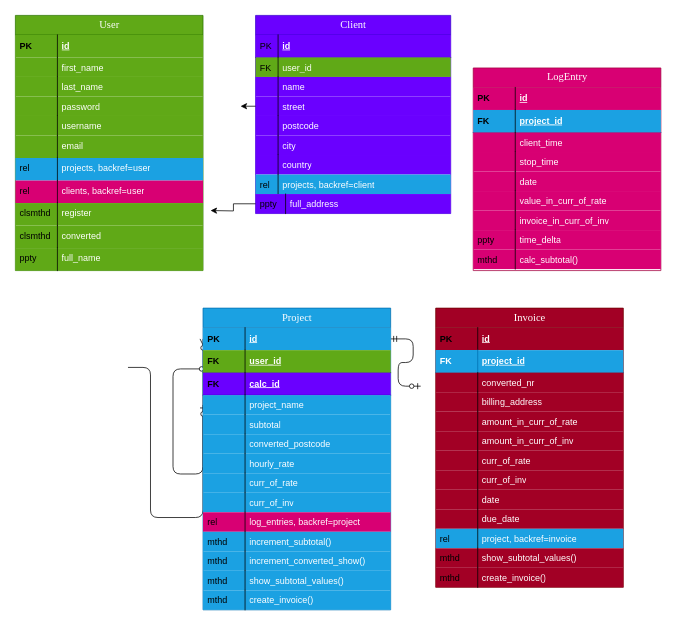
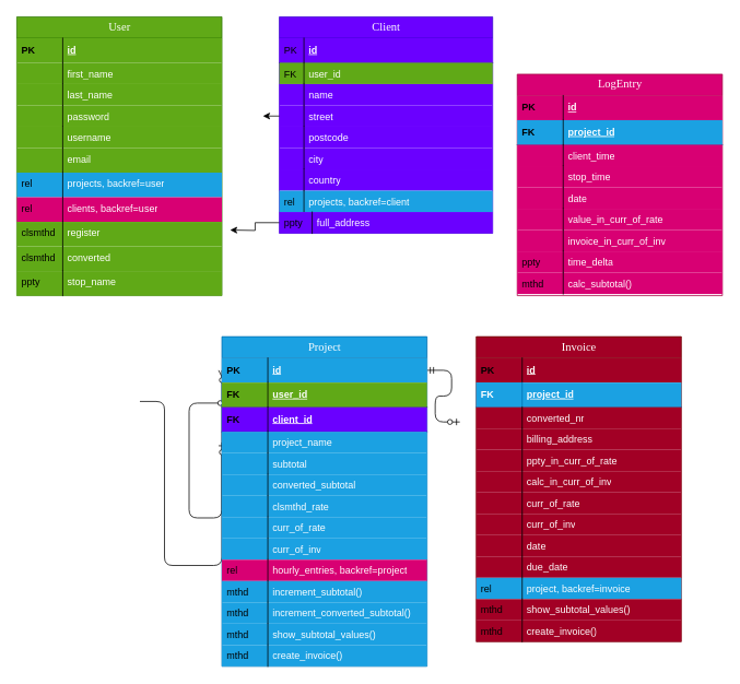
- <mxCell id="23" value="full_name" style="shape=partialRectangle;top=0;left=0;right=0;bottom=0;html=1;align=left;verticalAlign=top;fillColor=#60a917;spacingLeft=60;spacingRight=4;whiteSpace=wrap;overflow=hidden;rotatable=0;points=[[0,0.5],[1,0.5]];portConstraint=eastwest;dropTarget=0;strokeColor=#2D7600;fontColor=#ffffff;" vertex="1" parent="2"><mxGeometry y="310" width="250" height="30" as="geometry" /></mxCell>
+ <mxCell id="23" value="stop_name" style="shape=partialRectangle;top=0;left=0;right=0;bottom=0;html=1;align=left;verticalAlign=top;fillColor=#60a917;spacingLeft=60;spacingRight=4;whiteSpace=wrap;overflow=hidden;rotatable=0;points=[[0,0.5],[1,0.5]];portConstraint=eastwest;dropTarget=0;strokeColor=#2D7600;fontColor=#ffffff;" vertex="1" parent="2"><mxGeometry y="310" width="250" height="30" as="geometry" /></mxCell>
- <mxCell id="54" value="calc_id" style="shape=partialRectangle;top=0;left=0;right=0;bottom=1;html=1;align=left;verticalAlign=middle;fillColor=#6a00ff;spacingLeft=60;spacingRight=4;whiteSpace=wrap;overflow=hidden;rotatable=0;points=[[0,0.5],[1,0.5]];portConstraint=eastwest;dropTarget=0;fontStyle=5;strokeColor=#3700CC;fontColor=#ffffff;" vertex="1" parent="49"><mxGeometry y="86" width="250" height="30" as="geometry" /></mxCell>
+ <mxCell id="54" value="client_id" style="shape=partialRectangle;top=0;left=0;right=0;bottom=1;html=1;align=left;verticalAlign=middle;fillColor=#6a00ff;spacingLeft=60;spacingRight=4;whiteSpace=wrap;overflow=hidden;rotatable=0;points=[[0,0.5],[1,0.5]];portConstraint=eastwest;dropTarget=0;fontStyle=5;strokeColor=#3700CC;fontColor=#ffffff;" vertex="1" parent="49"><mxGeometry y="86" width="250" height="30" as="geometry" /></mxCell>
- <mxCell id="106" value="amount_in_curr_of_rate" style="shape=partialRectangle;top=0;left=0;right=0;bottom=0;html=1;align=left;verticalAlign=top;fillColor=#a20025;spacingLeft=60;spacingRight=4;whiteSpace=wrap;overflow=hidden;rotatable=0;points=[[0,0.5],[1,0.5]];portConstraint=eastwest;dropTarget=0;strokeColor=#6F0000;fontColor=#ffffff;" vertex="1" parent="97"><mxGeometry y="138" width="250" height="26" as="geometry" /></mxCell>
+ <mxCell id="106" value="ppty_in_curr_of_rate" style="shape=partialRectangle;top=0;left=0;right=0;bottom=0;html=1;align=left;verticalAlign=top;fillColor=#a20025;spacingLeft=60;spacingRight=4;whiteSpace=wrap;overflow=hidden;rotatable=0;points=[[0,0.5],[1,0.5]];portConstraint=eastwest;dropTarget=0;strokeColor=#6F0000;fontColor=#ffffff;" vertex="1" parent="97"><mxGeometry y="138" width="250" height="26" as="geometry" /></mxCell>
- <mxCell id="108" value="amount_in_curr_of_inv" style="shape=partialRectangle;top=0;left=0;right=0;bottom=0;html=1;align=left;verticalAlign=top;fillColor=#a20025;spacingLeft=60;spacingRight=4;whiteSpace=wrap;overflow=hidden;rotatable=0;points=[[0,0.5],[1,0.5]];portConstraint=eastwest;dropTarget=0;strokeColor=#6F0000;fontColor=#ffffff;" vertex="1" parent="97"><mxGeometry y="164" width="250" height="26" as="geometry" /></mxCell>
+ <mxCell id="108" value="calc_in_curr_of_inv" style="shape=partialRectangle;top=0;left=0;right=0;bottom=0;html=1;align=left;verticalAlign=top;fillColor=#a20025;spacingLeft=60;spacingRight=4;whiteSpace=wrap;overflow=hidden;rotatable=0;points=[[0,0.5],[1,0.5]];portConstraint=eastwest;dropTarget=0;strokeColor=#6F0000;fontColor=#ffffff;" vertex="1" parent="97"><mxGeometry y="164" width="250" height="26" as="geometry" /></mxCell>
- <mxCell id="60" value="converted_postcode" style="shape=partialRectangle;top=0;left=0;right=0;bottom=0;html=1;align=left;verticalAlign=top;fillColor=#1ba1e2;spacingLeft=60;spacingRight=4;whiteSpace=wrap;overflow=hidden;rotatable=0;points=[[0,0.5],[1,0.5]];portConstraint=eastwest;dropTarget=0;strokeColor=#006EAF;fontColor=#ffffff;" vertex="1" parent="49"><mxGeometry y="168" width="250" height="26" as="geometry" /></mxCell>
+ <mxCell id="60" value="converted_subtotal" style="shape=partialRectangle;top=0;left=0;right=0;bottom=0;html=1;align=left;verticalAlign=top;fillColor=#1ba1e2;spacingLeft=60;spacingRight=4;whiteSpace=wrap;overflow=hidden;rotatable=0;points=[[0,0.5],[1,0.5]];portConstraint=eastwest;dropTarget=0;strokeColor=#006EAF;fontColor=#ffffff;" vertex="1" parent="49"><mxGeometry y="168" width="250" height="26" as="geometry" /></mxCell>
- <mxCell id="62" value="hourly_rate" style="shape=partialRectangle;top=0;left=0;right=0;bottom=0;html=1;align=left;verticalAlign=top;fillColor=#1ba1e2;spacingLeft=60;spacingRight=4;whiteSpace=wrap;overflow=hidden;rotatable=0;points=[[0,0.5],[1,0.5]];portConstraint=eastwest;dropTarget=0;strokeColor=#006EAF;fontColor=#ffffff;" vertex="1" parent="49"><mxGeometry y="194" width="250" height="26" as="geometry" /></mxCell>
+ <mxCell id="62" value="clsmthd_rate" style="shape=partialRectangle;top=0;left=0;right=0;bottom=0;html=1;align=left;verticalAlign=top;fillColor=#1ba1e2;spacingLeft=60;spacingRight=4;whiteSpace=wrap;overflow=hidden;rotatable=0;points=[[0,0.5],[1,0.5]];portConstraint=eastwest;dropTarget=0;strokeColor=#006EAF;fontColor=#ffffff;" vertex="1" parent="49"><mxGeometry y="194" width="250" height="26" as="geometry" /></mxCell>
- <mxCell id="68" value="log_entries, backref=project" style="shape=partialRectangle;top=0;left=0;right=0;bottom=0;html=1;align=left;verticalAlign=top;fillColor=#d80073;spacingLeft=60;spacingRight=4;whiteSpace=wrap;overflow=hidden;rotatable=0;points=[[0,0.5],[1,0.5]];portConstraint=eastwest;dropTarget=0;strokeColor=#A50040;fontColor=#ffffff;" vertex="1" parent="49"><mxGeometry y="272" width="250" height="26" as="geometry" /></mxCell>
+ <mxCell id="68" value="hourly_entries, backref=project" style="shape=partialRectangle;top=0;left=0;right=0;bottom=0;html=1;align=left;verticalAlign=top;fillColor=#d80073;spacingLeft=60;spacingRight=4;whiteSpace=wrap;overflow=hidden;rotatable=0;points=[[0,0.5],[1,0.5]];portConstraint=eastwest;dropTarget=0;strokeColor=#A50040;fontColor=#ffffff;" vertex="1" parent="49"><mxGeometry y="272" width="250" height="26" as="geometry" /></mxCell>
- <mxCell id="72" value="increment_converted_show()" style="shape=partialRectangle;top=0;left=0;right=0;bottom=0;html=1;align=left;verticalAlign=top;fillColor=#1ba1e2;spacingLeft=60;spacingRight=4;whiteSpace=wrap;overflow=hidden;rotatable=0;points=[[0,0.5],[1,0.5]];portConstraint=eastwest;dropTarget=0;strokeColor=#006EAF;fontColor=#ffffff;" vertex="1" parent="49"><mxGeometry y="324" width="250" height="26" as="geometry" /></mxCell>
+ <mxCell id="72" value="increment_converted_subtotal()" style="shape=partialRectangle;top=0;left=0;right=0;bottom=0;html=1;align=left;verticalAlign=top;fillColor=#1ba1e2;spacingLeft=60;spacingRight=4;whiteSpace=wrap;overflow=hidden;rotatable=0;points=[[0,0.5],[1,0.5]];portConstraint=eastwest;dropTarget=0;strokeColor=#006EAF;fontColor=#ffffff;" vertex="1" parent="49"><mxGeometry y="324" width="250" height="26" as="geometry" /></mxCell>
